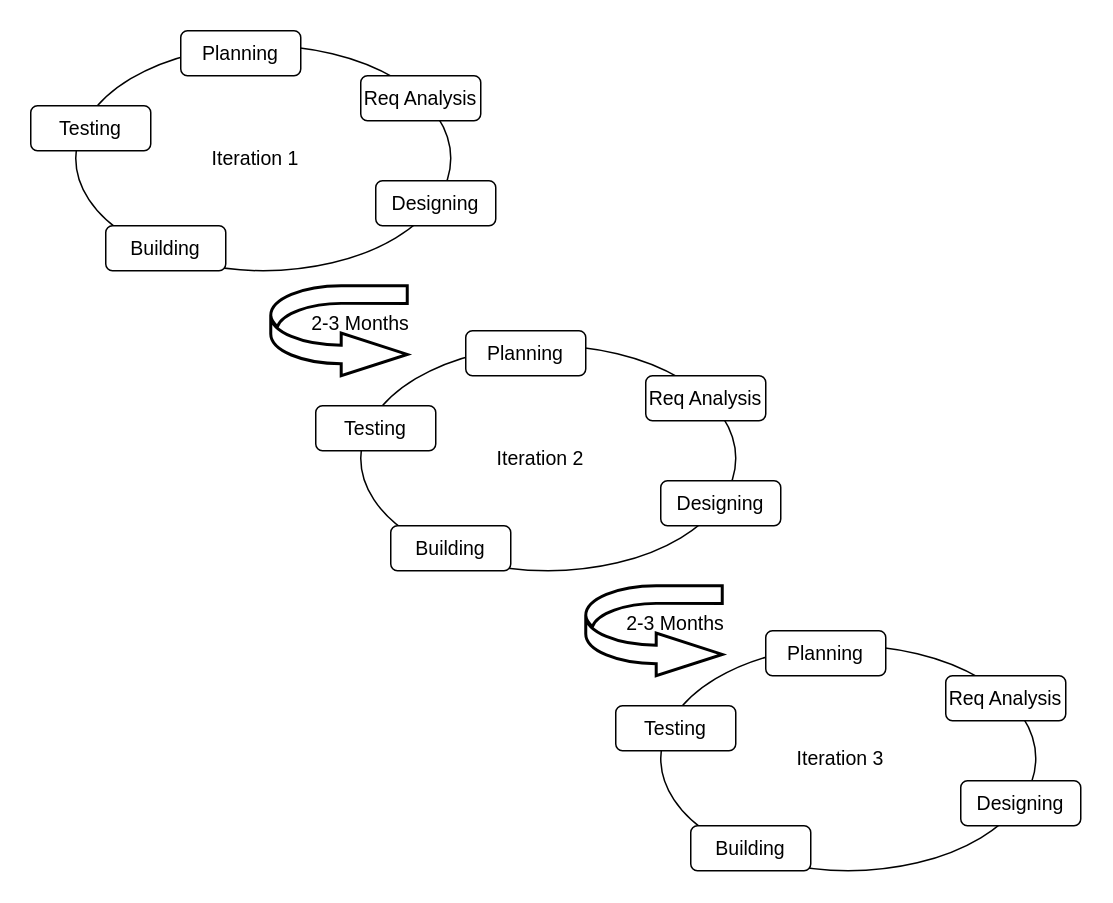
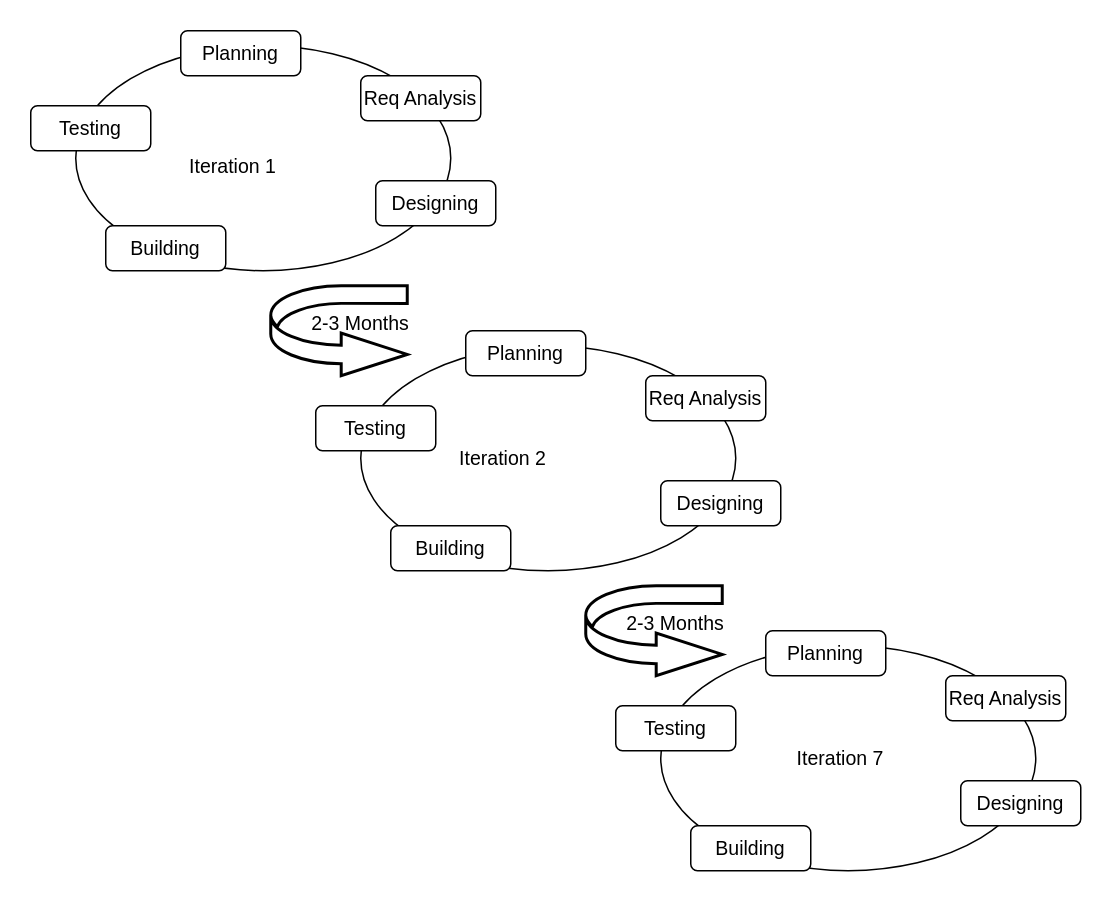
- <mxCell id="8" value="Iteration 1" style="text;html=1;align=center;verticalAlign=middle;whiteSpace=wrap;rounded=0;fontSize=13;" vertex="1" parent="1"><mxGeometry x="140" y="90" width="60" height="30" as="geometry" /></mxCell>
+ <mxCell id="8" value="Iteration 1" style="text;html=1;align=center;verticalAlign=middle;whiteSpace=wrap;rounded=0;fontSize=13;" vertex="1" parent="1"><mxGeometry x="125" y="95" width="60" height="30" as="geometry" /></mxCell>
- <mxCell id="15" value="Iteration 2" style="text;html=1;align=center;verticalAlign=middle;whiteSpace=wrap;rounded=0;fontSize=13;" vertex="1" parent="1"><mxGeometry x="330" y="290" width="60" height="30" as="geometry" /></mxCell>
+ <mxCell id="15" value="Iteration 2" style="text;html=1;align=center;verticalAlign=middle;whiteSpace=wrap;rounded=0;fontSize=13;" vertex="1" parent="1"><mxGeometry x="305" y="290" width="60" height="30" as="geometry" /></mxCell>
- <mxCell id="22" value="Iteration 3" style="text;html=1;align=center;verticalAlign=middle;whiteSpace=wrap;rounded=0;fontSize=13;" vertex="1" parent="1"><mxGeometry x="530" y="490" width="60" height="30" as="geometry" /></mxCell>
+ <mxCell id="22" value="Iteration 7" style="text;html=1;align=center;verticalAlign=middle;whiteSpace=wrap;rounded=0;fontSize=13;" vertex="1" parent="1"><mxGeometry x="530" y="490" width="60" height="30" as="geometry" /></mxCell>
